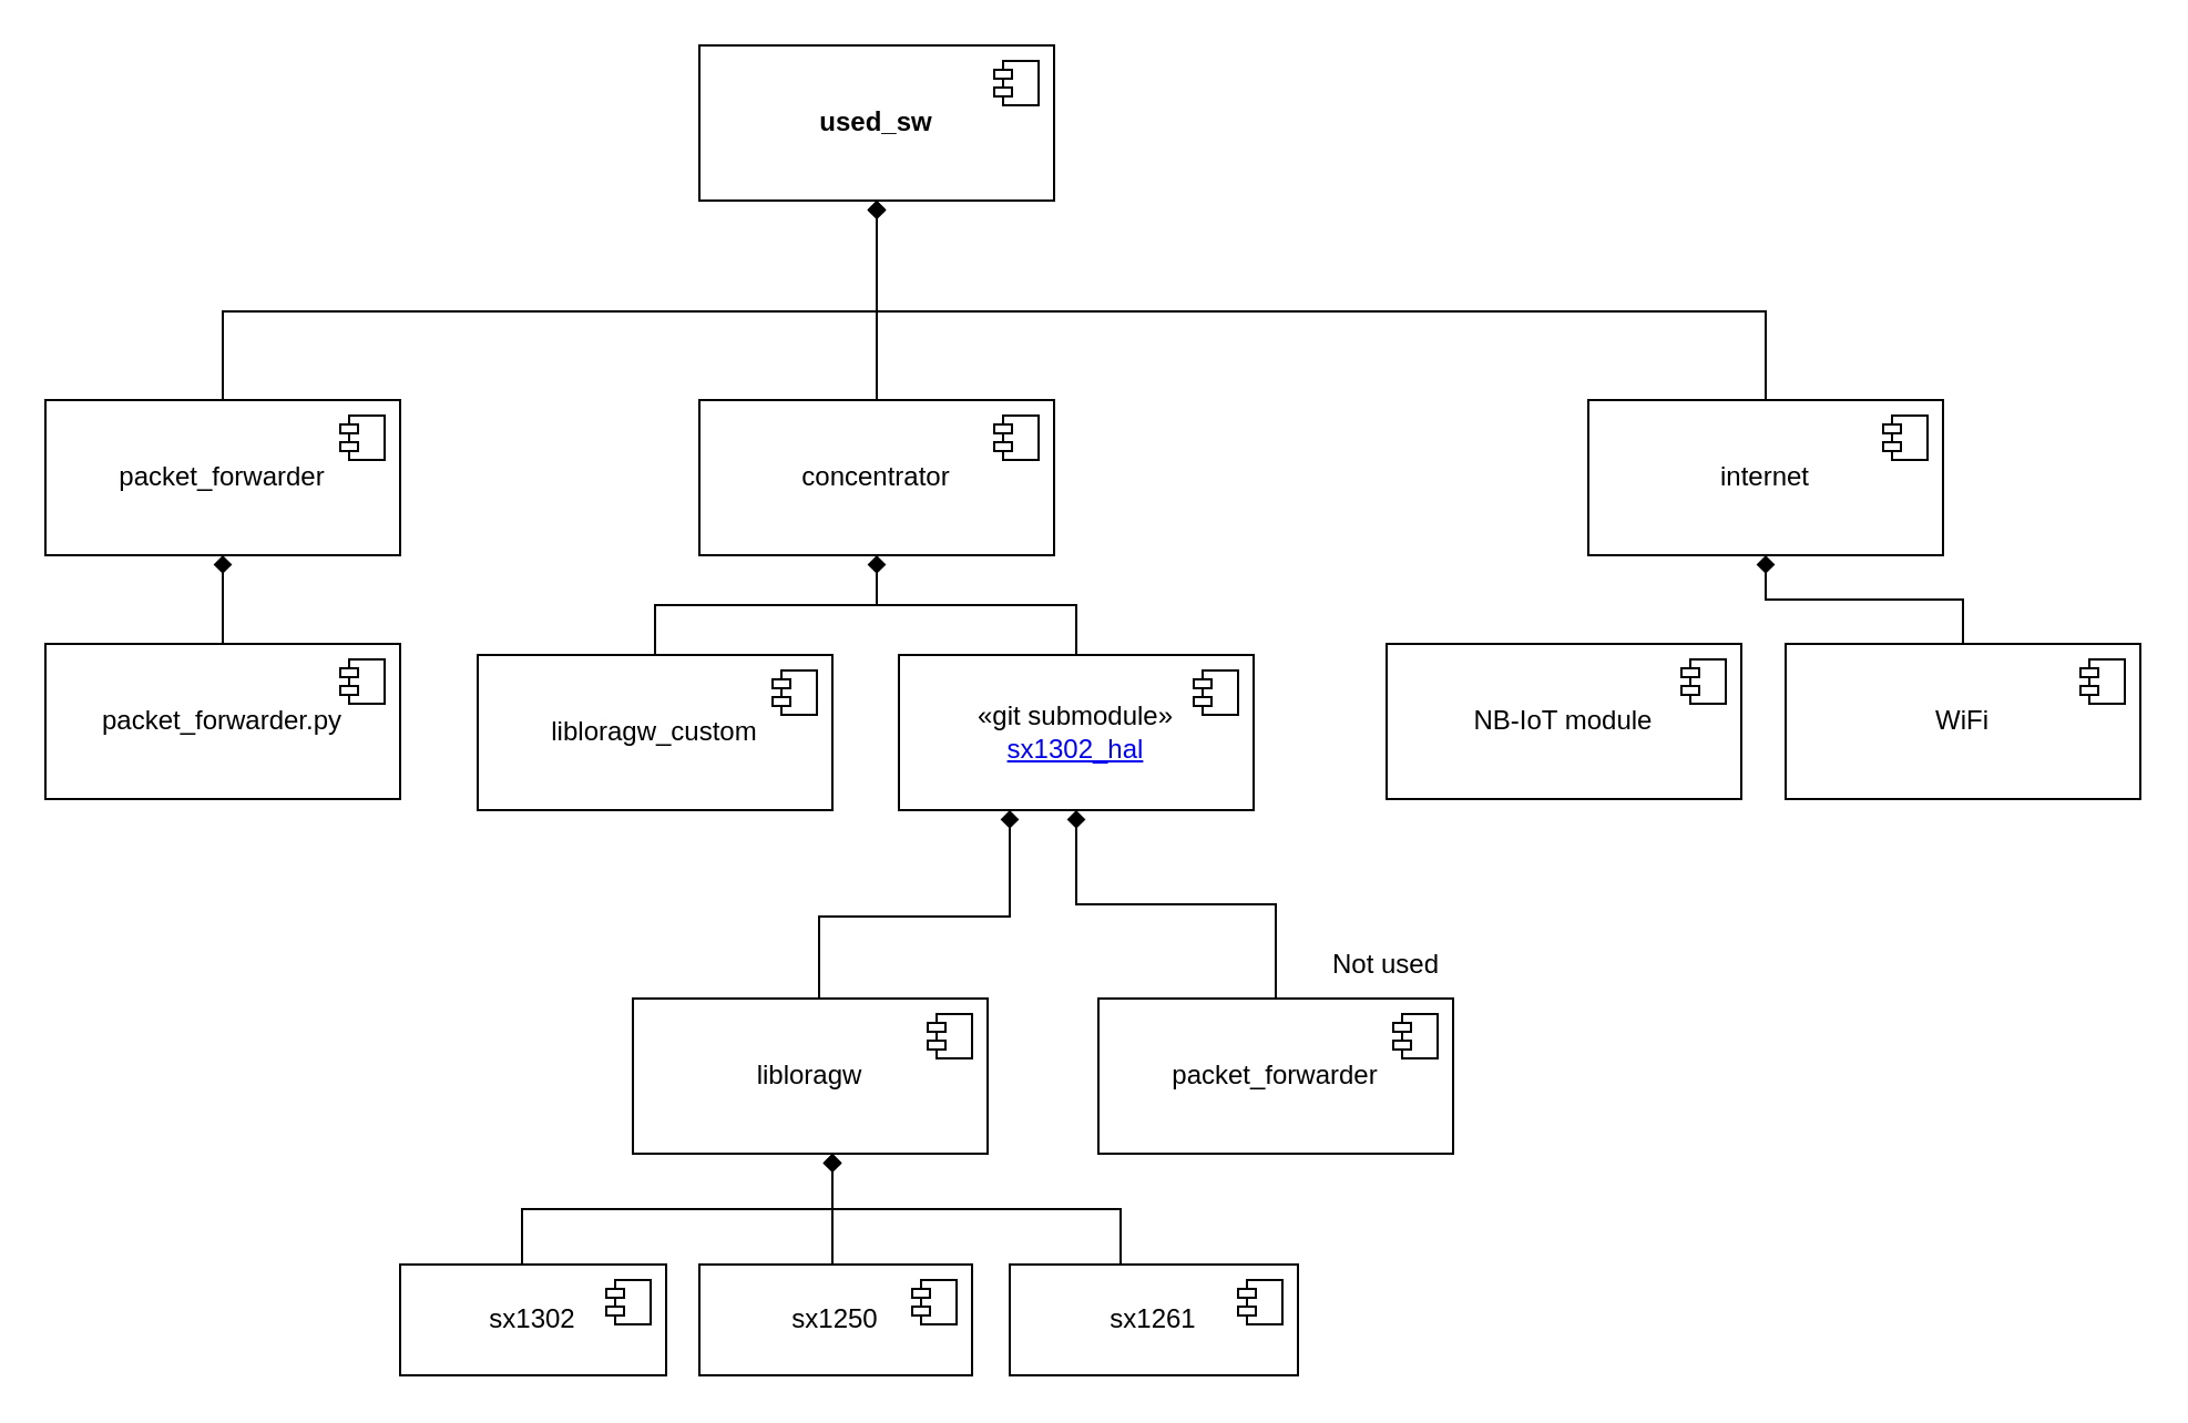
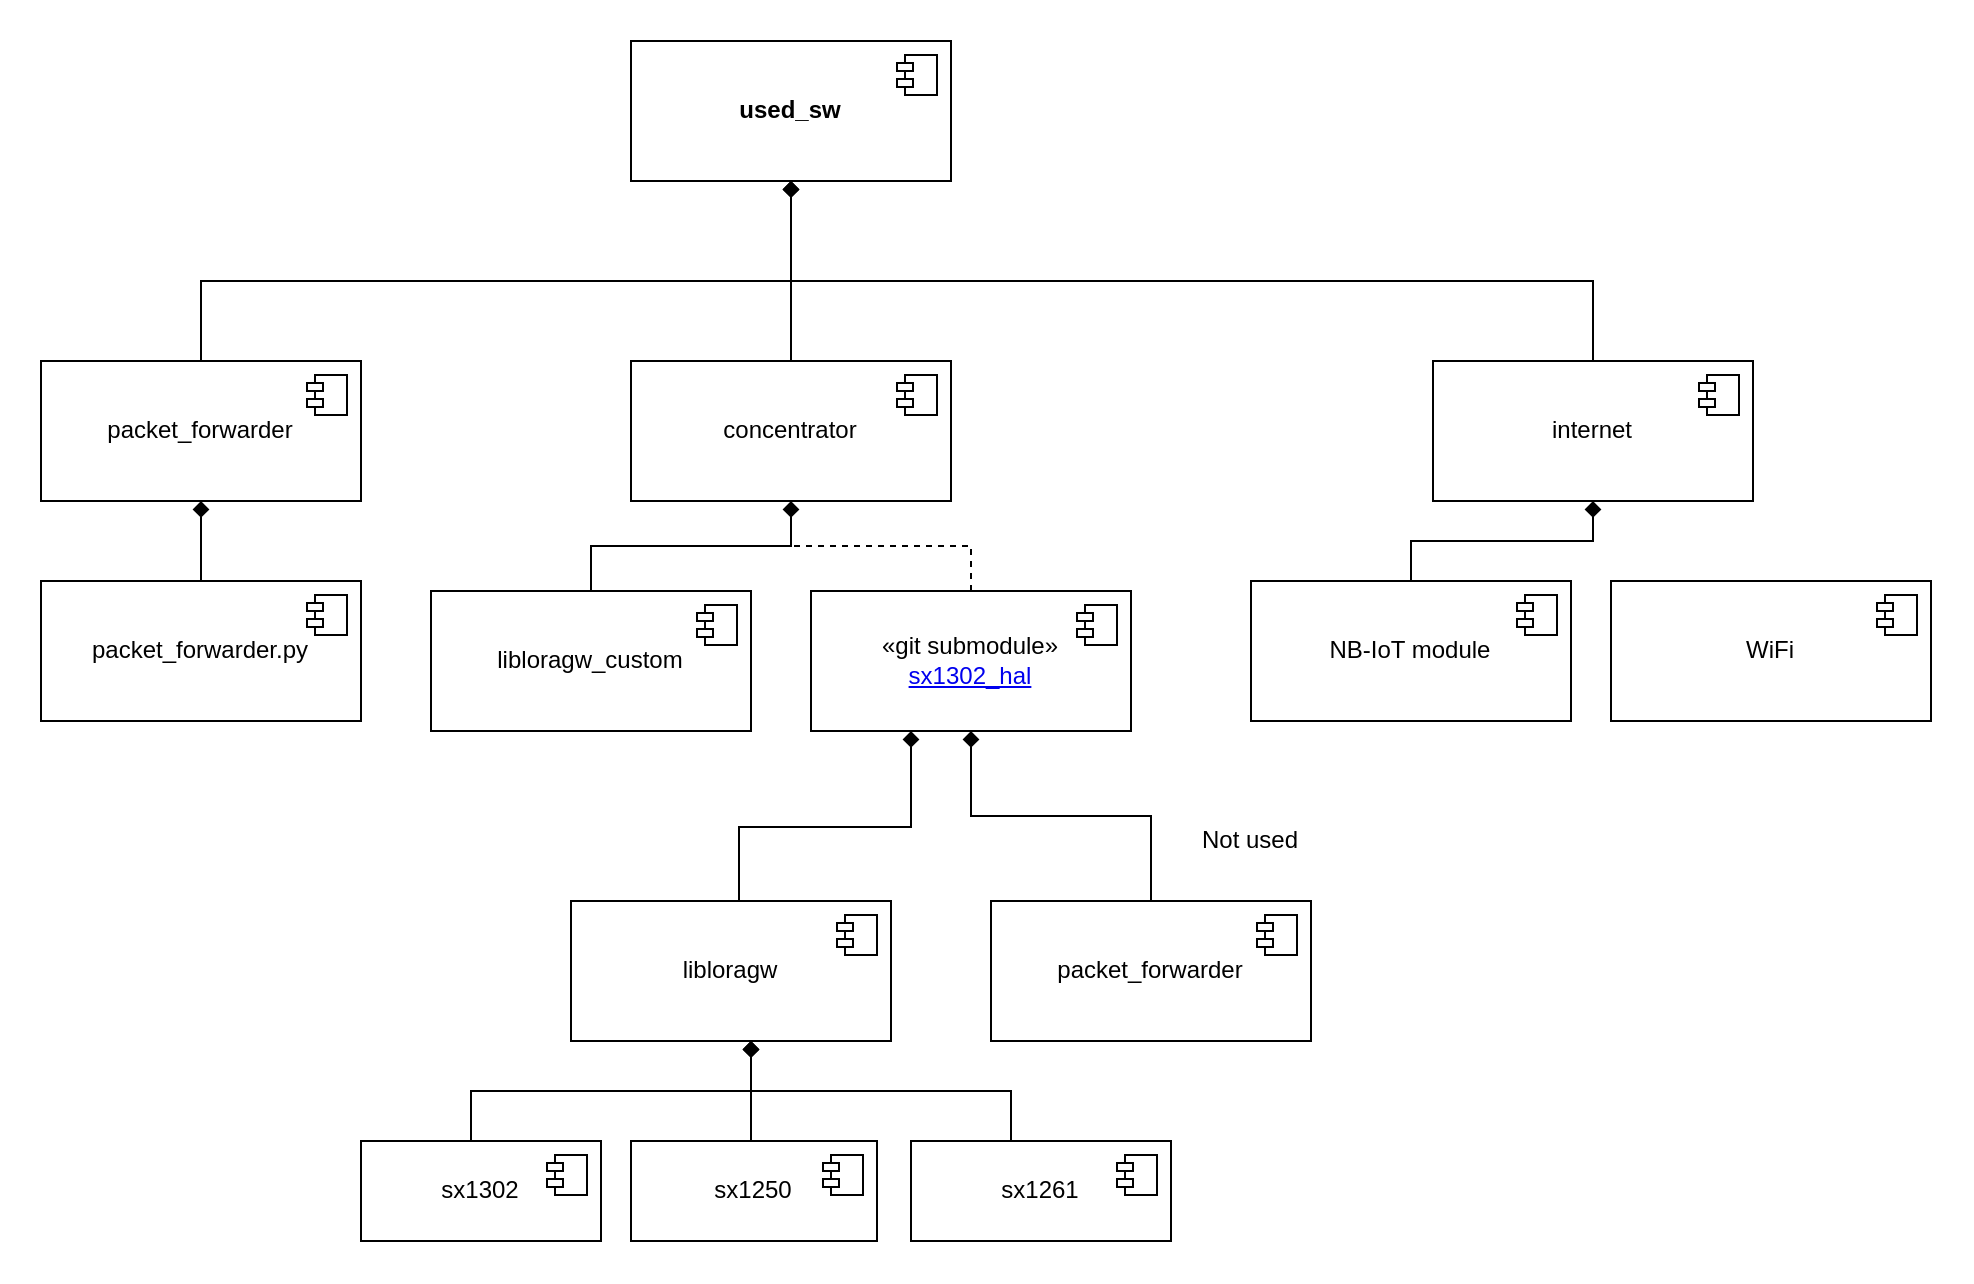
+ <mxCell id="27" style="edgeStyle=orthogonalEdgeStyle;rounded=0;orthogonalLoop=1;jettySize=auto;html=1;endArrow=diamond;endFill=1;" edge="1" parent="1" source="28" target="19"><mxGeometry relative="1" as="geometry" /></mxCell>
- <mxCell id="30" style="edgeStyle=orthogonalEdgeStyle;rounded=0;orthogonalLoop=1;jettySize=auto;html=1;endArrow=diamond;endFill=1;" edge="1" parent="1" source="31" target="19"><mxGeometry relative="1" as="geometry" /></mxCell>
- <mxCell id="9" style="edgeStyle=orthogonalEdgeStyle;rounded=0;orthogonalLoop=1;jettySize=auto;html=1;endArrow=diamond;endFill=1;" edge="1" parent="1" source="10" target="16"><mxGeometry relative="1" as="geometry" /></mxCell>
+ <mxCell id="9" style="edgeStyle=orthogonalEdgeStyle;rounded=0;orthogonalLoop=1;jettySize=auto;html=1;endArrow=diamond;endFill=1;dashed=1;" edge="1" parent="1" source="10" target="16"><mxGeometry relative="1" as="geometry" /></mxCell>
- <mxCell id="6" value="Not used" style="text;html=1;align=center;verticalAlign=middle;whiteSpace=wrap;rounded=0;" parent="1" vertex="1"><mxGeometry x="595" y="420" width="60" height="30" as="geometry" /></mxCell>
+ <mxCell id="6" value="Not used" style="text;html=1;align=center;verticalAlign=middle;whiteSpace=wrap;rounded=0;" parent="1" vertex="1"><mxGeometry x="595" y="405" width="60" height="30" as="geometry" /></mxCell>
